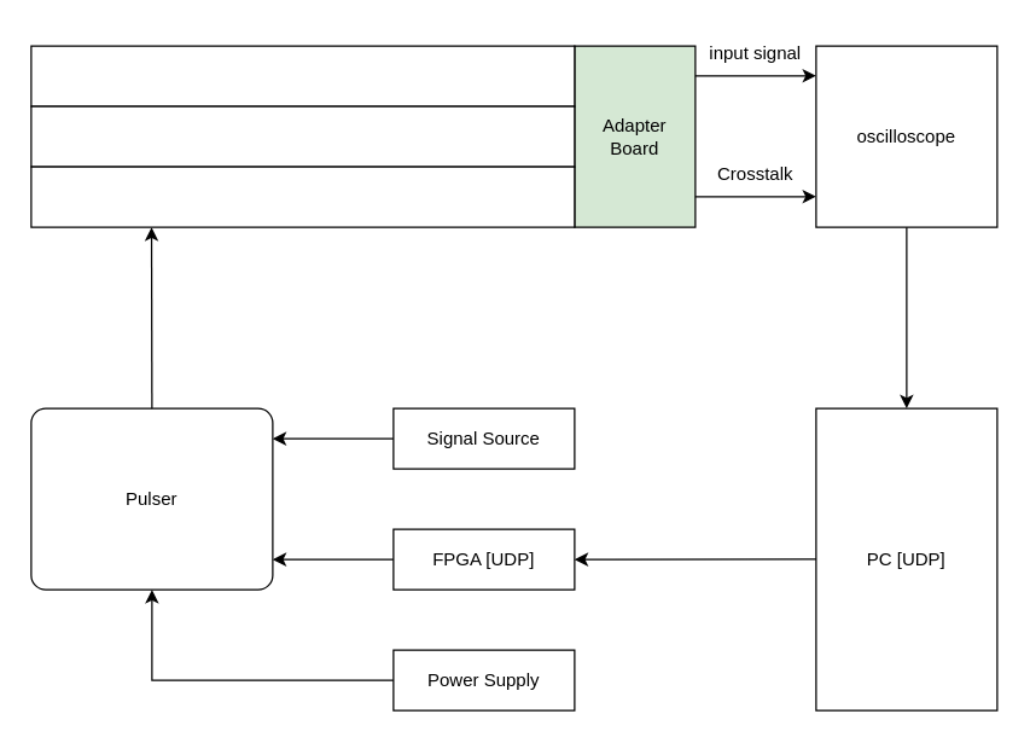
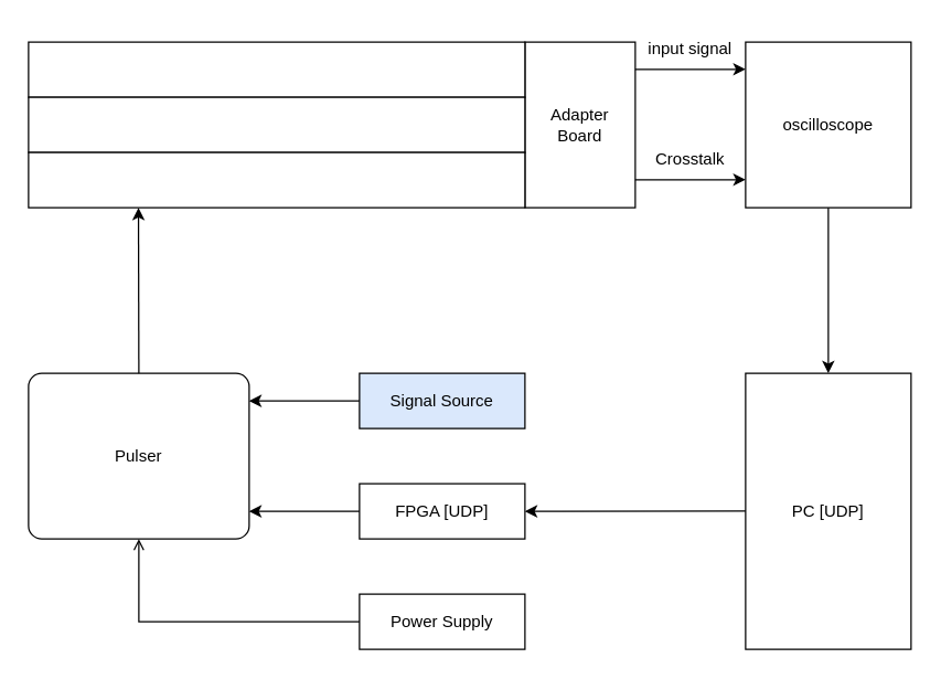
- <mxCell id="9" value="Adapter&lt;div&gt;Board&lt;/div&gt;" style="rounded=0;whiteSpace=wrap;html=1;fillColor=#d5e8d4;" vertex="1" parent="1"><mxGeometry x="380" y="30" width="80" height="120" as="geometry" /></mxCell>
+ <mxCell id="9" value="Adapter&lt;div&gt;Board&lt;/div&gt;" style="rounded=0;whiteSpace=wrap;html=1;" vertex="1" parent="1"><mxGeometry x="380" y="30" width="80" height="120" as="geometry" /></mxCell>
- <mxCell id="5" value="Signal Source" style="rounded=0;whiteSpace=wrap;html=1;" vertex="1" parent="1"><mxGeometry x="260" y="270" width="120" height="40" as="geometry" /></mxCell>
+ <mxCell id="5" value="Signal Source" style="rounded=0;whiteSpace=wrap;html=1;fillColor=#dae8fc;" vertex="1" parent="1"><mxGeometry x="260" y="270" width="120" height="40" as="geometry" /></mxCell>
- <mxCell id="19" value="" style="endArrow=classic;html=1;rounded=0;exitX=0;exitY=0.5;exitDx=0;exitDy=0;entryX=0.5;entryY=1;entryDx=0;entryDy=0;" edge="1" parent="1" source="4" target="3"><mxGeometry width="50" height="50" relative="1" as="geometry"><mxPoint x="410" y="330" as="sourcePoint" /><mxPoint x="460" y="280" as="targetPoint" /><Array as="points"><mxPoint x="100" y="450" /></Array></mxGeometry></mxCell>
+ <mxCell id="19" value="" style="endArrow=open;html=1;rounded=0;exitX=0;exitY=0.5;exitDx=0;exitDy=0;entryX=0.5;entryY=1;entryDx=0;entryDy=0;" edge="1" parent="1" source="4" target="3"><mxGeometry width="50" height="50" relative="1" as="geometry"><mxPoint x="410" y="330" as="sourcePoint" /><mxPoint x="460" y="280" as="targetPoint" /><Array as="points"><mxPoint x="100" y="450" /></Array></mxGeometry></mxCell>
